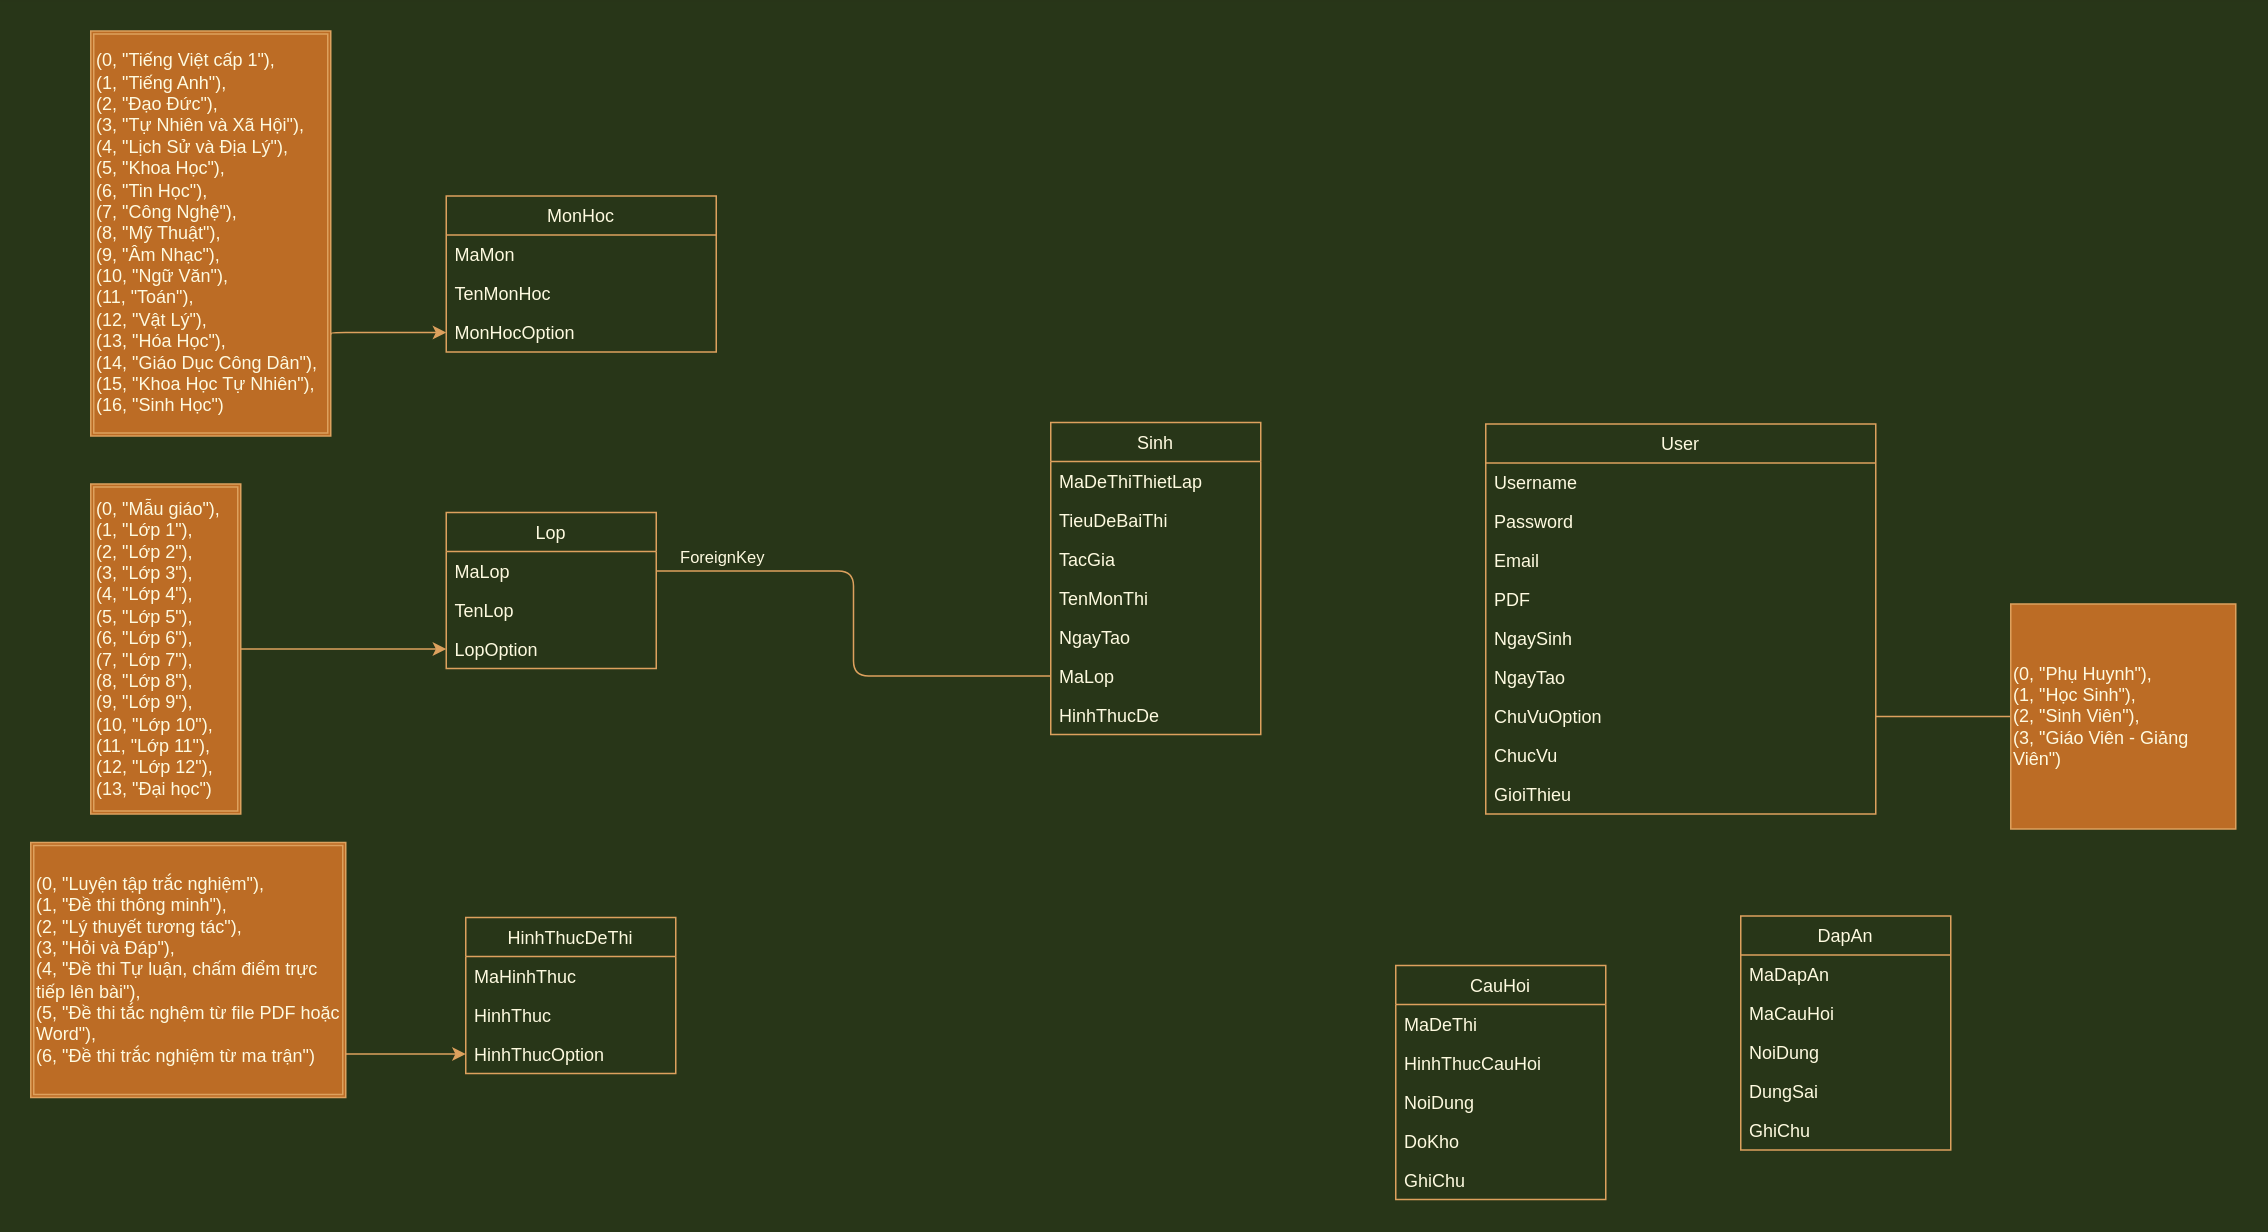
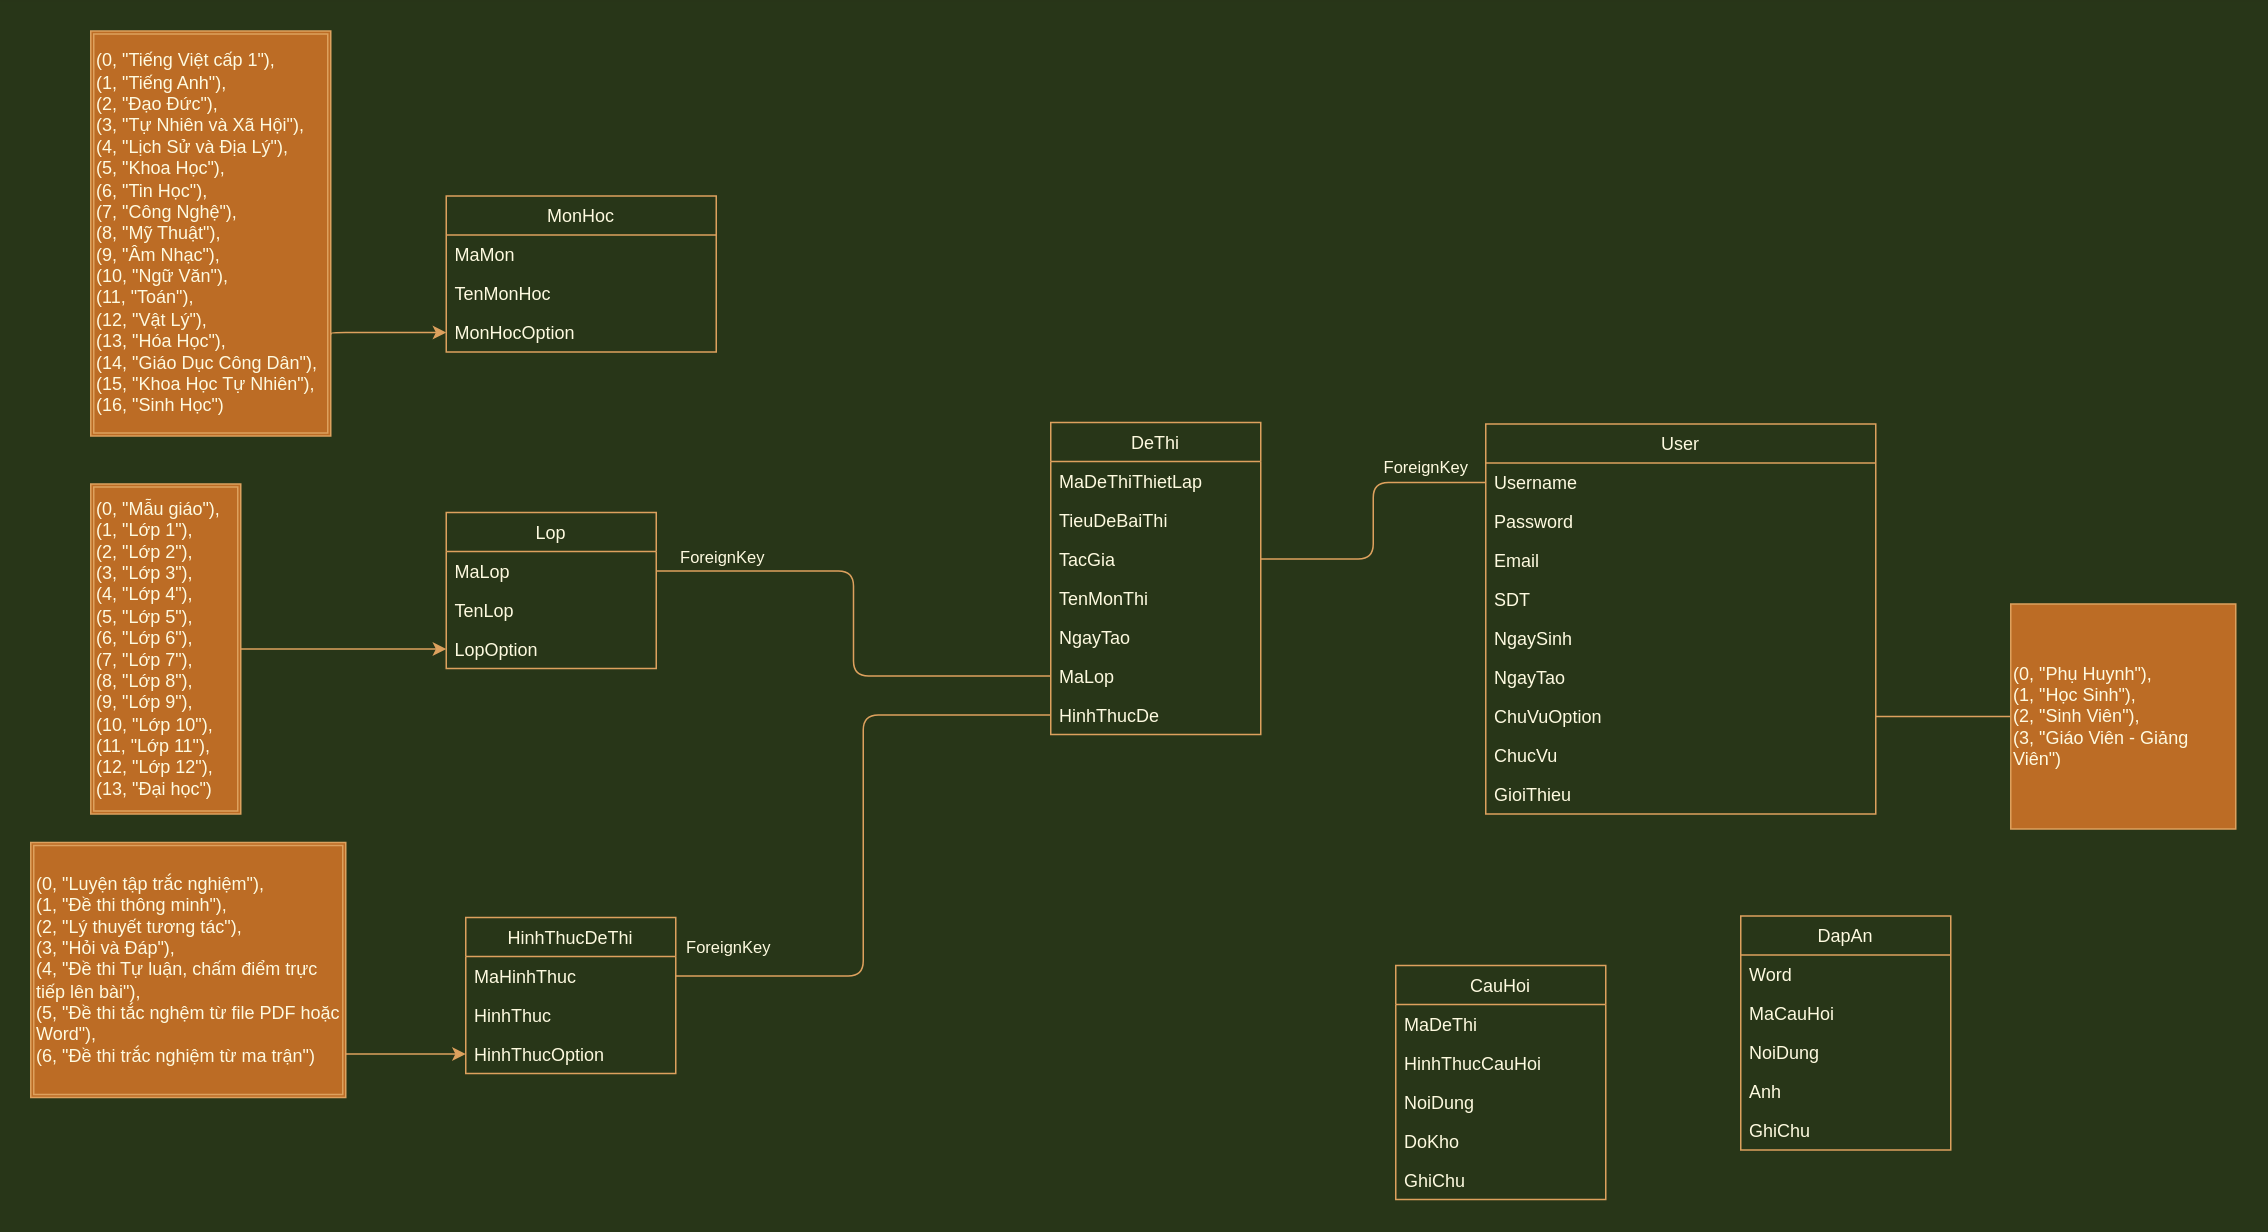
- <mxCell id="18" value="Sinh" style="swimlane;fontStyle=0;childLayout=stackLayout;horizontal=1;startSize=26;fillColor=none;horizontalStack=0;resizeParent=1;resizeParentMax=0;resizeLast=0;collapsible=1;marginBottom=0;rounded=0;sketch=0;strokeColor=#DDA15E;fontColor=#FEFAE0;" parent="1" vertex="1"><mxGeometry x="700" y="281" width="140" height="208" as="geometry" /></mxCell>
+ <mxCell id="18" value="DeThi" style="swimlane;fontStyle=0;childLayout=stackLayout;horizontal=1;startSize=26;fillColor=none;horizontalStack=0;resizeParent=1;resizeParentMax=0;resizeLast=0;collapsible=1;marginBottom=0;rounded=0;sketch=0;strokeColor=#DDA15E;fontColor=#FEFAE0;" parent="1" vertex="1"><mxGeometry x="700" y="281" width="140" height="208" as="geometry" /></mxCell>
+ <mxCell id="30" value="ForeignKey" style="edgeStyle=orthogonalEdgeStyle;curved=0;rounded=1;sketch=0;orthogonalLoop=1;jettySize=auto;html=1;exitX=1;exitY=0.5;exitDx=0;exitDy=0;startArrow=none;startFill=0;endArrow=none;endFill=0;strokeColor=#DDA15E;fillColor=#BC6C25;fontColor=#FEFAE0;labelBackgroundColor=#283618;" parent="1" source="21" target="3" edge="1"><mxGeometry x="0.602" y="10" relative="1" as="geometry"><mxPoint as="offset" /></mxGeometry></mxCell>
- <mxCell id="6" value="PDF" style="text;strokeColor=none;fillColor=none;align=left;verticalAlign=top;spacingLeft=4;spacingRight=4;overflow=hidden;rotatable=0;points=[[0,0.5],[1,0.5]];portConstraint=eastwest;fontColor=#FEFAE0;" parent="2" vertex="1"><mxGeometry y="104" width="260" height="26" as="geometry" /></mxCell>
+ <mxCell id="6" value="SDT" style="text;strokeColor=none;fillColor=none;align=left;verticalAlign=top;spacingLeft=4;spacingRight=4;overflow=hidden;rotatable=0;points=[[0,0.5],[1,0.5]];portConstraint=eastwest;fontColor=#FEFAE0;" parent="2" vertex="1"><mxGeometry y="104" width="260" height="26" as="geometry" /></mxCell>
+ <mxCell id="40" value="ForeignKey" style="edgeStyle=orthogonalEdgeStyle;curved=0;rounded=1;sketch=0;orthogonalLoop=1;jettySize=auto;html=1;entryX=0;entryY=0.5;entryDx=0;entryDy=0;startArrow=none;startFill=0;endArrow=none;endFill=0;strokeColor=#DDA15E;fillColor=#BC6C25;fontColor=#FEFAE0;labelBackgroundColor=#283618;" parent="1" source="36" target="25" edge="1"><mxGeometry x="-0.835" y="19" relative="1" as="geometry"><mxPoint as="offset" /></mxGeometry></mxCell>
- <mxCell id="48" value="MaDapAn" style="text;strokeColor=none;fillColor=none;align=left;verticalAlign=top;spacingLeft=4;spacingRight=4;overflow=hidden;rotatable=0;points=[[0,0.5],[1,0.5]];portConstraint=eastwest;fontColor=#FEFAE0;" parent="47" vertex="1"><mxGeometry y="26" width="140" height="26" as="geometry" /></mxCell>
+ <mxCell id="48" value="Word" style="text;strokeColor=none;fillColor=none;align=left;verticalAlign=top;spacingLeft=4;spacingRight=4;overflow=hidden;rotatable=0;points=[[0,0.5],[1,0.5]];portConstraint=eastwest;fontColor=#FEFAE0;" parent="47" vertex="1"><mxGeometry y="26" width="140" height="26" as="geometry" /></mxCell>
- <mxCell id="51" value="DungSai" style="text;strokeColor=none;fillColor=none;align=left;verticalAlign=top;spacingLeft=4;spacingRight=4;overflow=hidden;rotatable=0;points=[[0,0.5],[1,0.5]];portConstraint=eastwest;fontColor=#FEFAE0;" parent="47" vertex="1"><mxGeometry y="104" width="140" height="26" as="geometry" /></mxCell>
+ <mxCell id="51" value="Anh" style="text;strokeColor=none;fillColor=none;align=left;verticalAlign=top;spacingLeft=4;spacingRight=4;overflow=hidden;rotatable=0;points=[[0,0.5],[1,0.5]];portConstraint=eastwest;fontColor=#FEFAE0;" parent="47" vertex="1"><mxGeometry y="104" width="140" height="26" as="geometry" /></mxCell>
